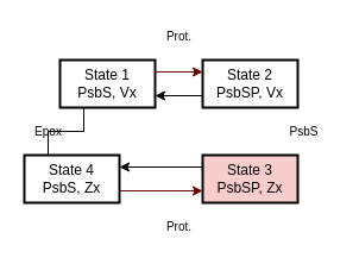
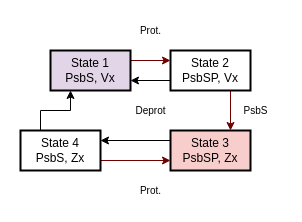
- <mxCell id="8" value="State 1&lt;br&gt;PsbS,&amp;nbsp;Vx" style="rounded=0;whiteSpace=wrap;html=1;strokeColor=#000000;strokeWidth=2;" parent="1" vertex="1"><mxGeometry x="50" y="50" width="80" height="40" as="geometry" /></mxCell>
+ <mxCell id="8" value="State 1&lt;br&gt;PsbS,&amp;nbsp;Vx" style="rounded=0;whiteSpace=wrap;html=1;strokeColor=#000000;strokeWidth=2;fillColor=#e1d5e7;" parent="1" vertex="1"><mxGeometry x="50" y="50" width="80" height="40" as="geometry" /></mxCell>
- <mxCell id="10" value="" style="edgeStyle=orthogonalEdgeStyle;rounded=0;orthogonalLoop=1;jettySize=auto;html=1;exitX=0.25;exitY=0;exitDx=0;exitDy=0;entryX=0.25;entryY=1;entryDx=0;entryDy=0;strokeColor=#000000;endArrow=none;" parent="1" source="11" target="8" edge="1"><mxGeometry relative="1" as="geometry" /></mxCell>
+ <mxCell id="10" value="" style="edgeStyle=orthogonalEdgeStyle;rounded=0;orthogonalLoop=1;jettySize=auto;html=1;exitX=0.25;exitY=0;exitDx=0;exitDy=0;entryX=0.25;entryY=1;entryDx=0;entryDy=0;strokeColor=#000000;" parent="1" source="11" target="8" edge="1"><mxGeometry relative="1" as="geometry" /></mxCell>
+ <mxCell id="4" value="" style="edgeStyle=orthogonalEdgeStyle;rounded=0;orthogonalLoop=1;jettySize=auto;html=1;exitX=0.75;exitY=1;exitDx=0;exitDy=0;entryX=0.75;entryY=0;entryDx=0;entryDy=0;strokeColor=#6F0000;" parent="1" source="6" target="3" edge="1"><mxGeometry relative="1" as="geometry" /></mxCell>
- <mxCell id="12" value="Epox" style="text;html=1;align=center;verticalAlign=middle;resizable=0;points=[];autosize=1;fontSize=10;fontColor=#000000;" vertex="1" parent="1"><mxGeometry x="20" y="100" width="40" height="20" as="geometry" /></mxCell>
+ <mxCell id="16" value="Deprot" style="text;html=1;align=center;verticalAlign=middle;resizable=0;points=[];autosize=1;fontSize=10;fontColor=#000000;" vertex="1" parent="1"><mxGeometry x="125" y="100" width="50" height="20" as="geometry" /></mxCell>
